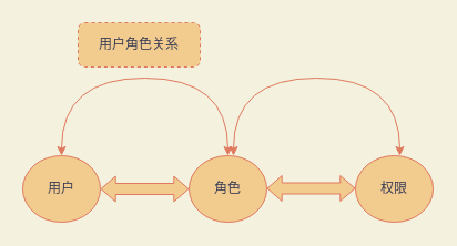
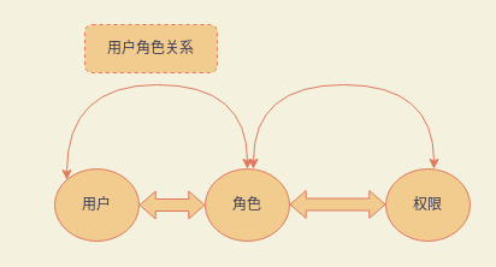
- <mxCell id="2" value="用户" style="ellipse;whiteSpace=wrap;html=1;fillColor=#F2CC8F;strokeColor=#E07A5F;fontColor=#393C56;" vertex="1" parent="1"><mxGeometry x="20" y="140" width="70" height="60" as="geometry" /></mxCell>
+ <mxCell id="2" value="用户" style="ellipse;whiteSpace=wrap;html=1;fillColor=#F2CC8F;strokeColor=#E07A5F;fontColor=#393C56;" vertex="1" parent="1"><mxGeometry x="45" y="140" width="70" height="60" as="geometry" /></mxCell>
